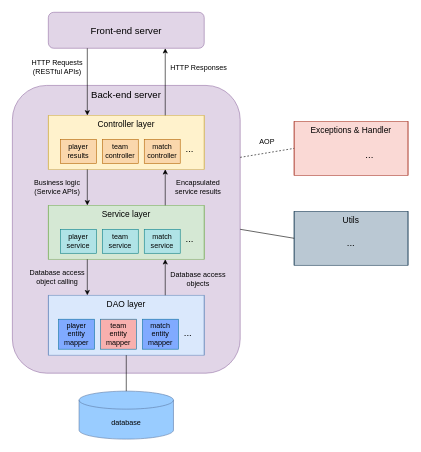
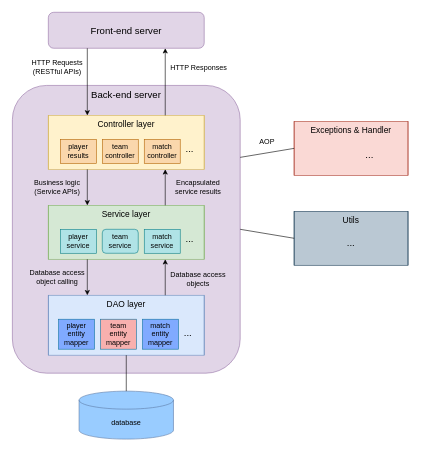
- <mxCell id="35" value="" style="endArrow=none;html=1;rounded=0;entryX=0;entryY=0.5;entryDx=0;entryDy=0;exitX=1;exitY=0.25;exitDx=0;exitDy=0;dashed=1;" edge="1" parent="1" source="2" target="31"><mxGeometry width="50" height="50" relative="1" as="geometry"><mxPoint x="430" y="272" as="sourcePoint" /><mxPoint x="430" y="292" as="targetPoint" /></mxGeometry></mxCell>
+ <mxCell id="35" value="" style="endArrow=none;html=1;rounded=0;entryX=0;entryY=0.5;entryDx=0;entryDy=0;exitX=1;exitY=0.25;exitDx=0;exitDy=0;" edge="1" parent="1" source="2" target="31"><mxGeometry width="50" height="50" relative="1" as="geometry"><mxPoint x="430" y="272" as="sourcePoint" /><mxPoint x="430" y="292" as="targetPoint" /></mxGeometry></mxCell>
- <mxCell id="22" value="team&lt;div&gt;service&lt;/div&gt;" style="rounded=0;whiteSpace=wrap;html=1;fillColor=#b0e3e6;strokeColor=#0e8088;" vertex="1" parent="1"><mxGeometry x="170" y="382" width="60" height="40" as="geometry" /></mxCell>
+ <mxCell id="22" value="team&lt;div&gt;service&lt;/div&gt;" style="whiteSpace=wrap;html=1;fillColor=#b0e3e6;strokeColor=#0e8088;rounded=1;" vertex="1" parent="1"><mxGeometry x="170" y="382" width="60" height="40" as="geometry" /></mxCell>
